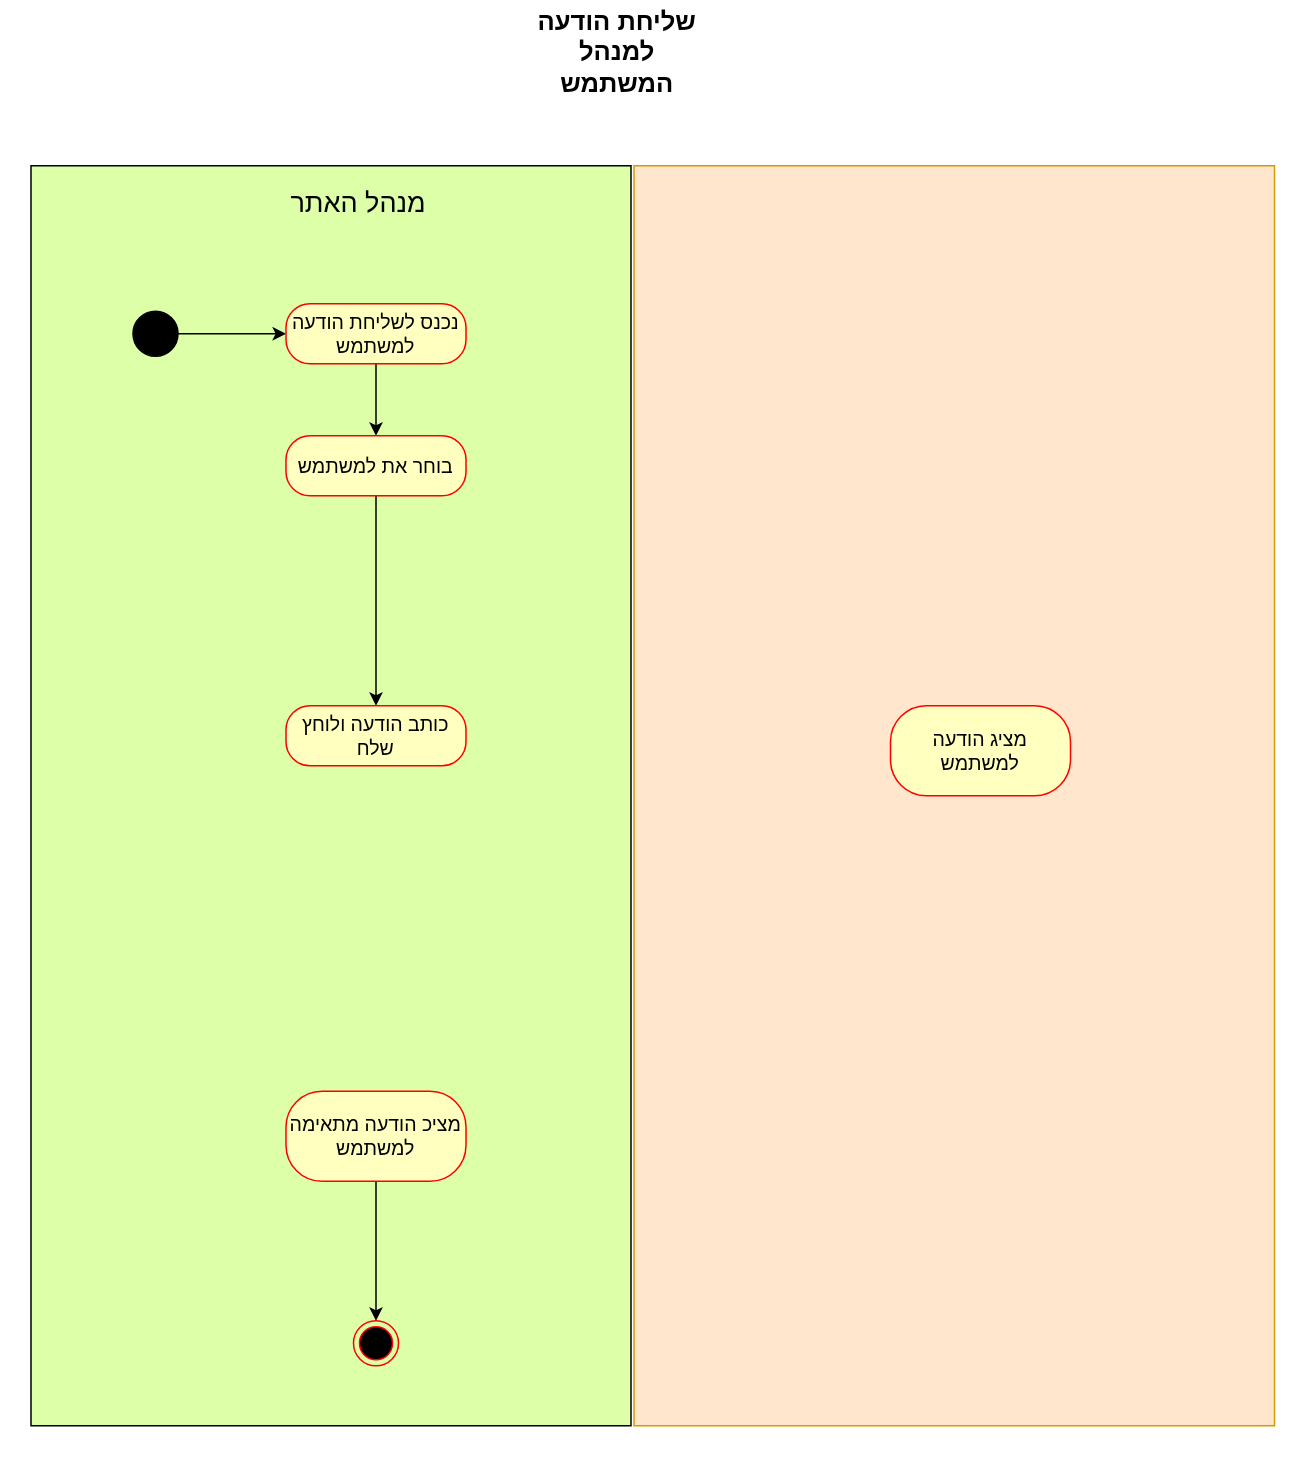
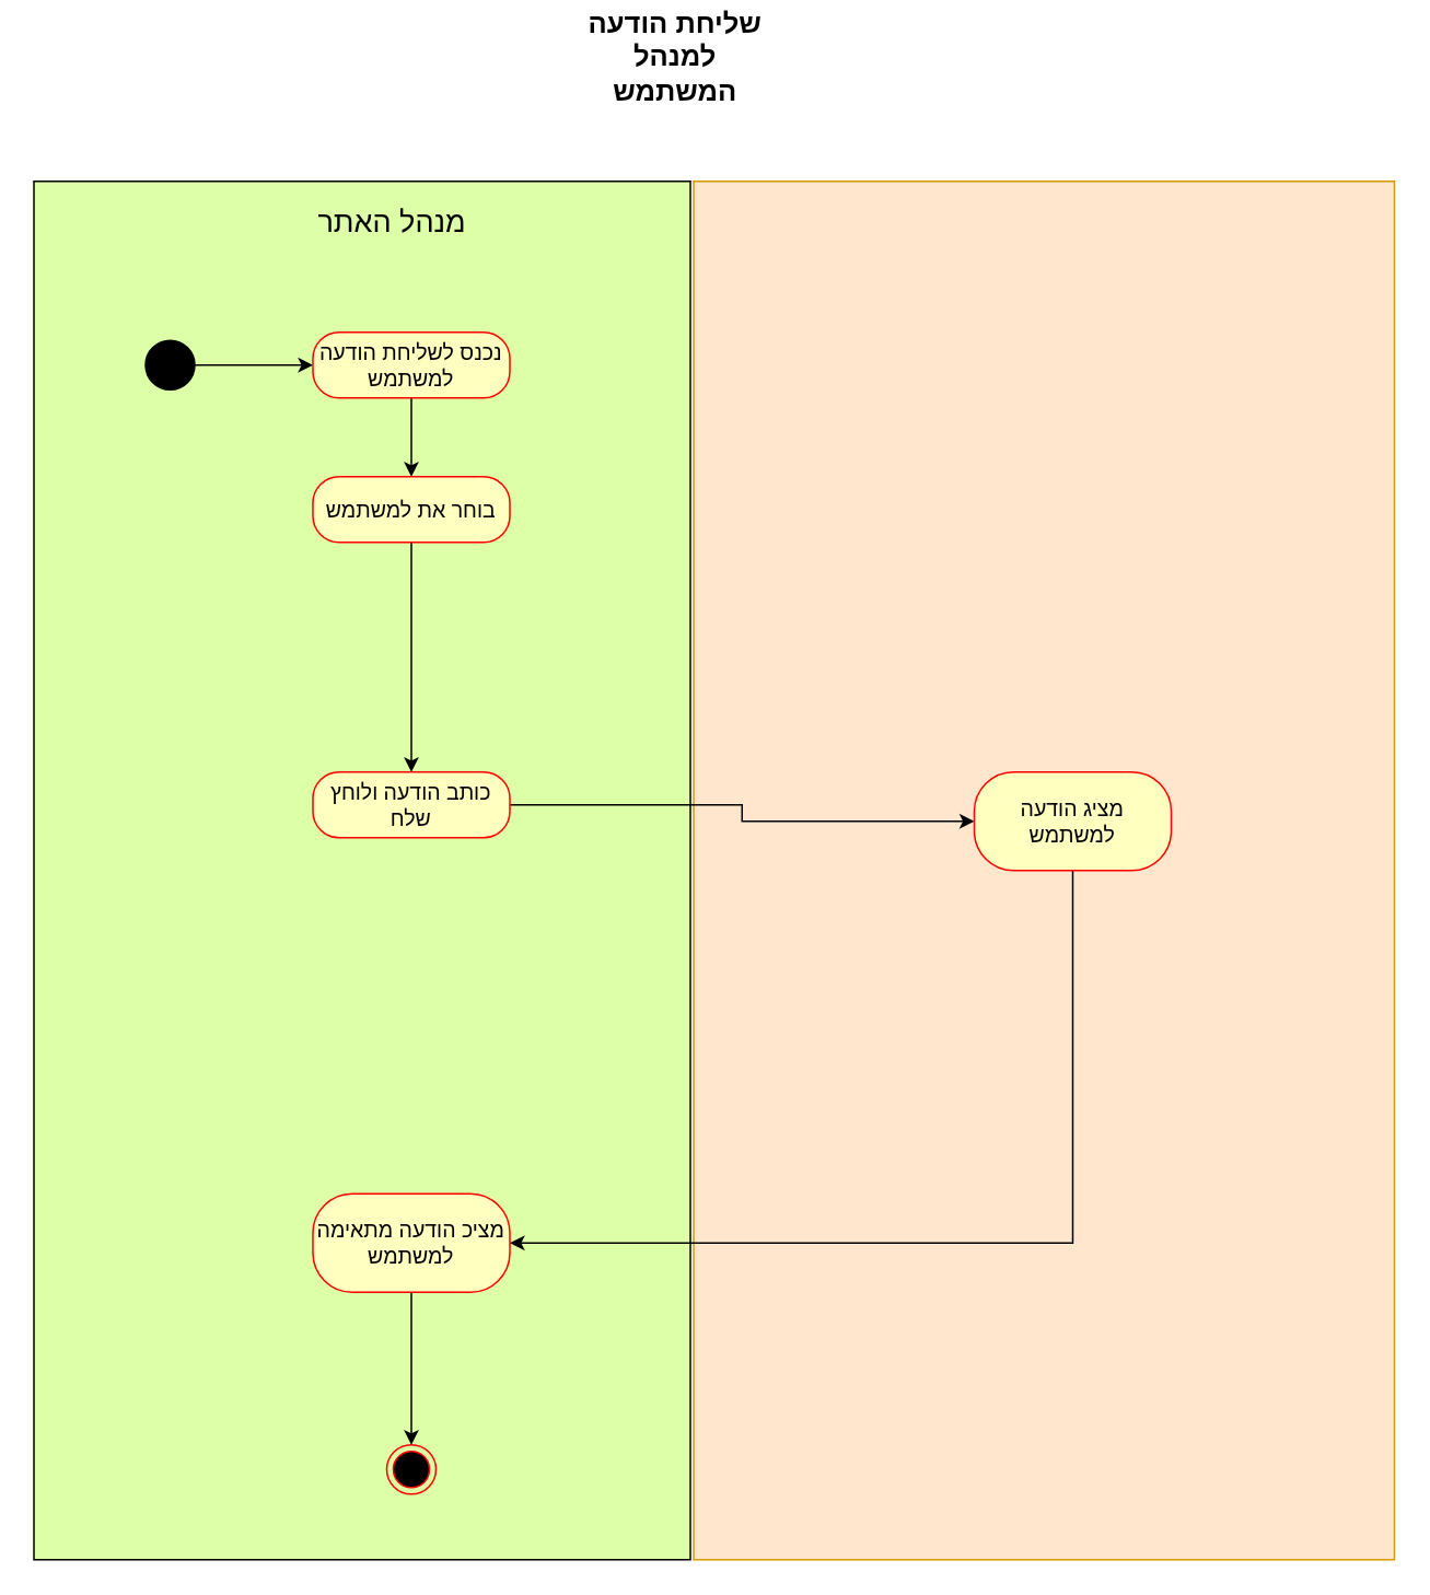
+ <mxCell id="16" style="edgeStyle=orthogonalEdgeStyle;rounded=0;orthogonalLoop=1;jettySize=auto;html=1;" edge="1" parent="1" source="17" target="19"><mxGeometry relative="1" as="geometry" /></mxCell>
+ <mxCell id="18" style="edgeStyle=orthogonalEdgeStyle;rounded=0;orthogonalLoop=1;jettySize=auto;html=1;" edge="1" parent="1" source="19" target="15"><mxGeometry relative="1" as="geometry"><Array as="points"><mxPoint x="653" y="757" /></Array></mxGeometry></mxCell>
